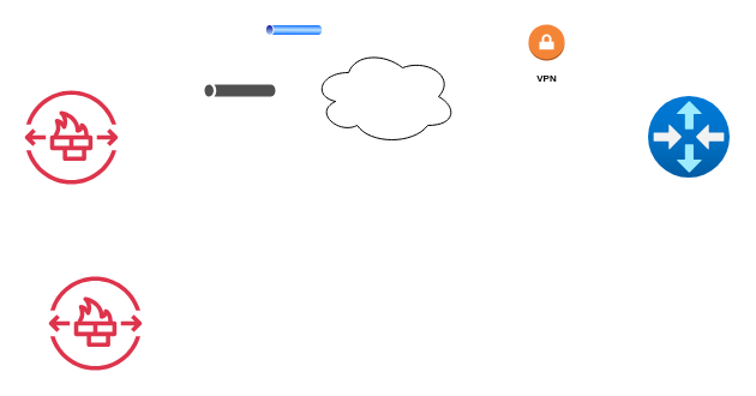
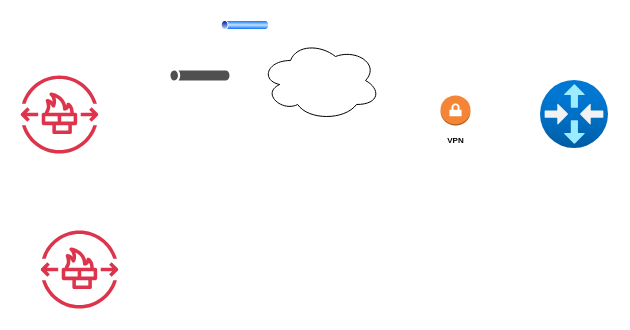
- <mxCell id="7" value="&lt;font style=&quot;font-size: 8px;&quot;&gt;VPN&lt;/font&gt;" style="outlineConnect=0;dashed=0;verticalLabelPosition=bottom;verticalAlign=top;align=center;html=1;shape=mxgraph.aws3.vpn_gateway;fillColor=#F58536;gradientColor=none;fontStyle=1" vertex="1" parent="1"><mxGeometry x="440" y="20" width="30" height="30" as="geometry" /></mxCell>
+ <mxCell id="7" value="&lt;font style=&quot;font-size: 8px;&quot;&gt;VPN&lt;/font&gt;" style="outlineConnect=0;dashed=0;verticalLabelPosition=bottom;verticalAlign=top;align=center;html=1;shape=mxgraph.aws3.vpn_gateway;fillColor=#F58536;gradientColor=none;fontStyle=1" vertex="1" parent="1"><mxGeometry x="440" y="95" width="30" height="30" as="geometry" /></mxCell>
